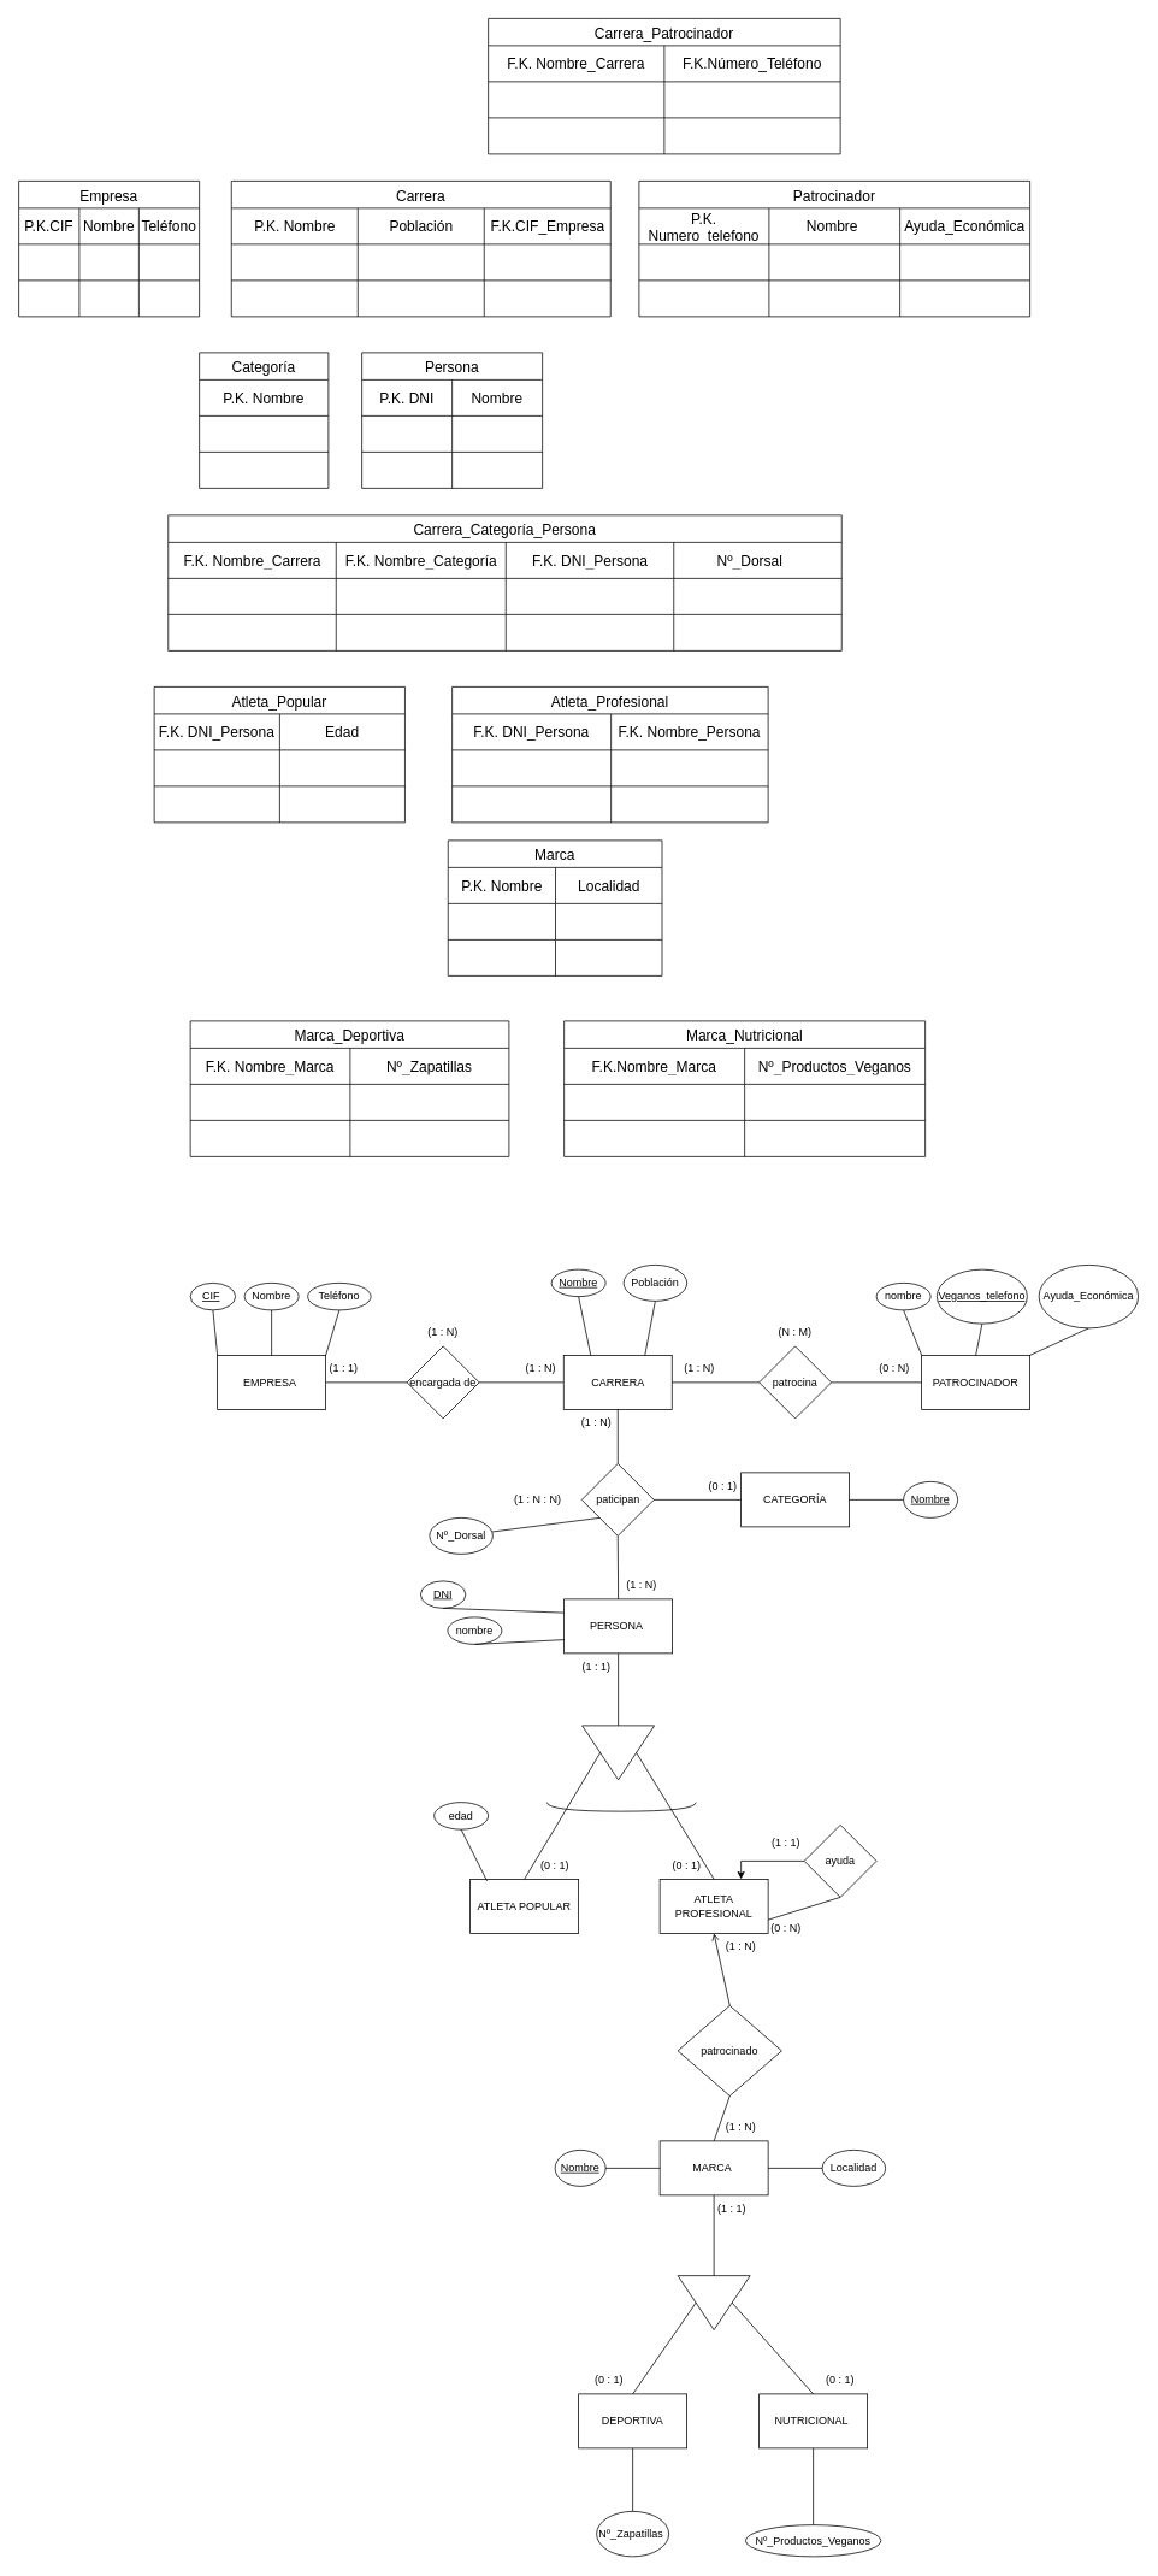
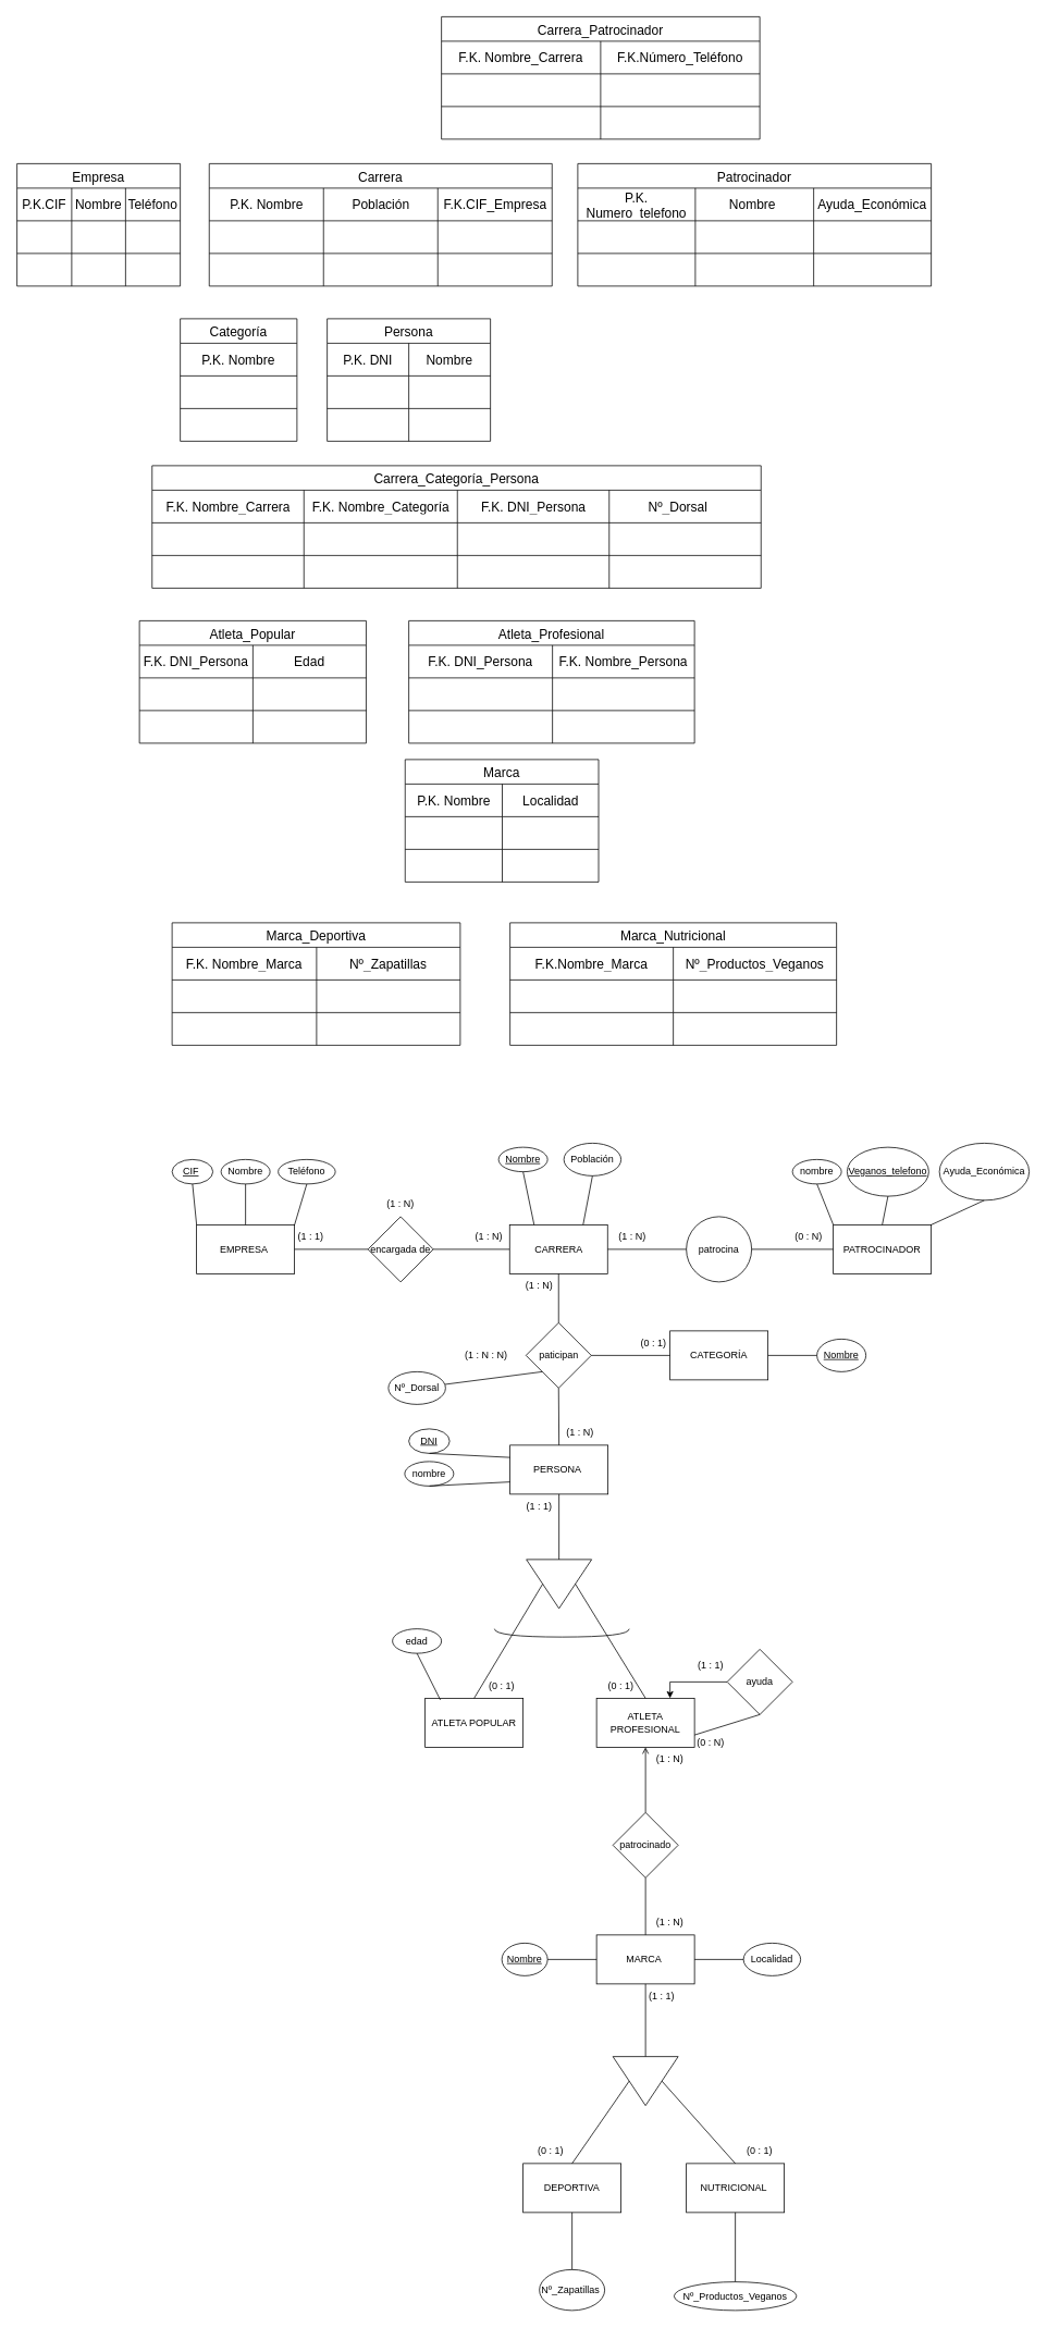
- <mxCell id="22" value="(N : M)" style="text;html=1;strokeColor=none;fillColor=none;align=center;verticalAlign=middle;whiteSpace=wrap;rounded=0;" parent="1" vertex="1"><mxGeometry x="850" y="1460" width="60" height="30" as="geometry" /></mxCell>
- <mxCell id="15" value="patrocina" style="rhombus;whiteSpace=wrap;html=1;" parent="1" vertex="1"><mxGeometry x="840" y="1490" width="80" height="80" as="geometry" /></mxCell>
+ <mxCell id="15" value="patrocina" style="ellipse;whiteSpace=wrap;html=1;" parent="1" vertex="1"><mxGeometry x="840" y="1490" width="80" height="80" as="geometry" /></mxCell>
- <mxCell id="57" value="&lt;u&gt;DNI&lt;/u&gt;" style="ellipse;whiteSpace=wrap;html=1;" parent="1" vertex="1"><mxGeometry x="465" y="1750" width="50" height="30" as="geometry" /></mxCell>
+ <mxCell id="57" value="&lt;u&gt;DNI&lt;/u&gt;" style="ellipse;whiteSpace=wrap;html=1;" parent="1" vertex="1"><mxGeometry x="500" y="1750" width="50" height="30" as="geometry" /></mxCell>
- <mxCell id="68" value="patrocinado" style="rhombus;whiteSpace=wrap;html=1;" parent="1" vertex="1"><mxGeometry x="750" y="2220" width="115" height="100" as="geometry" /></mxCell>
+ <mxCell id="68" value="patrocinado" style="rhombus;whiteSpace=wrap;html=1;" parent="1" vertex="1"><mxGeometry x="750" y="2220" width="80" height="80" as="geometry" /></mxCell>
